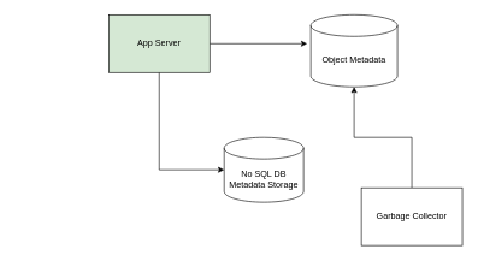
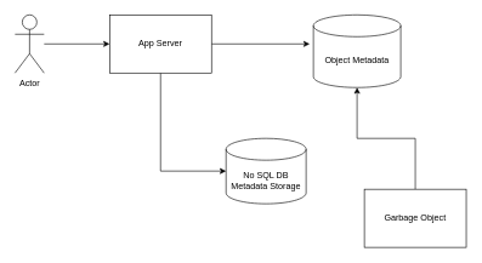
+ <mxCell id="3" value="Actor" style="shape=umlActor;verticalLabelPosition=bottom;verticalAlign=top;html=1;outlineConnect=0;" vertex="1" parent="1"><mxGeometry x="20" y="20" width="40" height="80" as="geometry" /></mxCell>
+ <mxCell id="2" value="" style="edgeStyle=orthogonalEdgeStyle;rounded=0;orthogonalLoop=1;jettySize=auto;html=1;" edge="1" parent="1" source="3" target="6"><mxGeometry relative="1" as="geometry" /></mxCell>
- <mxCell id="6" value="App Server" style="rounded=0;whiteSpace=wrap;html=1;fillColor=#d5e8d4;" vertex="1" parent="1"><mxGeometry x="150" y="20" width="140" height="80" as="geometry" /></mxCell>
+ <mxCell id="6" value="App Server" style="rounded=0;whiteSpace=wrap;html=1;" vertex="1" parent="1"><mxGeometry x="150" y="20" width="140" height="80" as="geometry" /></mxCell>
- <mxCell id="10" value="Garbage Collector" style="rounded=0;whiteSpace=wrap;html=1;" vertex="1" parent="1"><mxGeometry x="500" y="260" width="140" height="80" as="geometry" /></mxCell>
+ <mxCell id="10" value="Garbage Object" style="rounded=0;whiteSpace=wrap;html=1;" vertex="1" parent="1"><mxGeometry x="500" y="260" width="140" height="80" as="geometry" /></mxCell>
